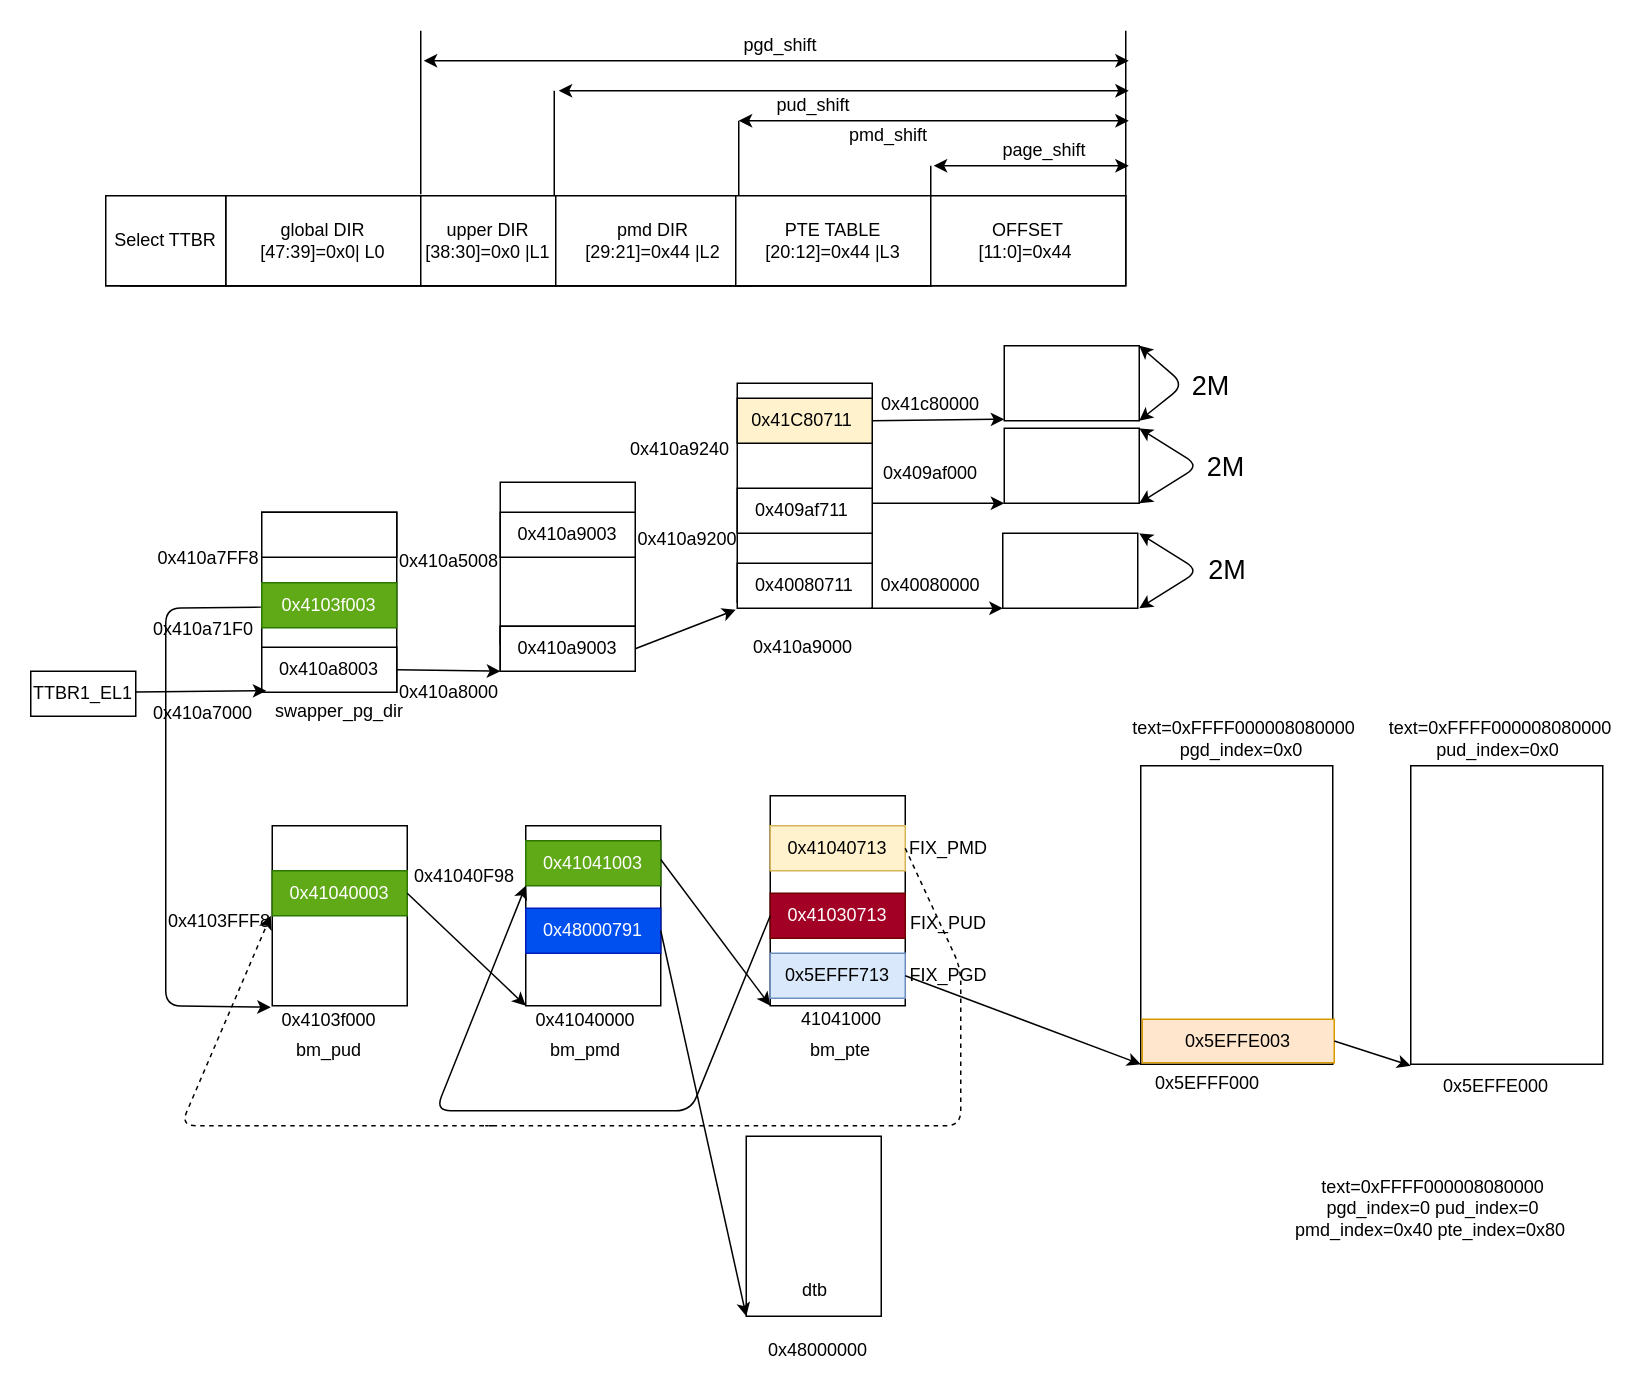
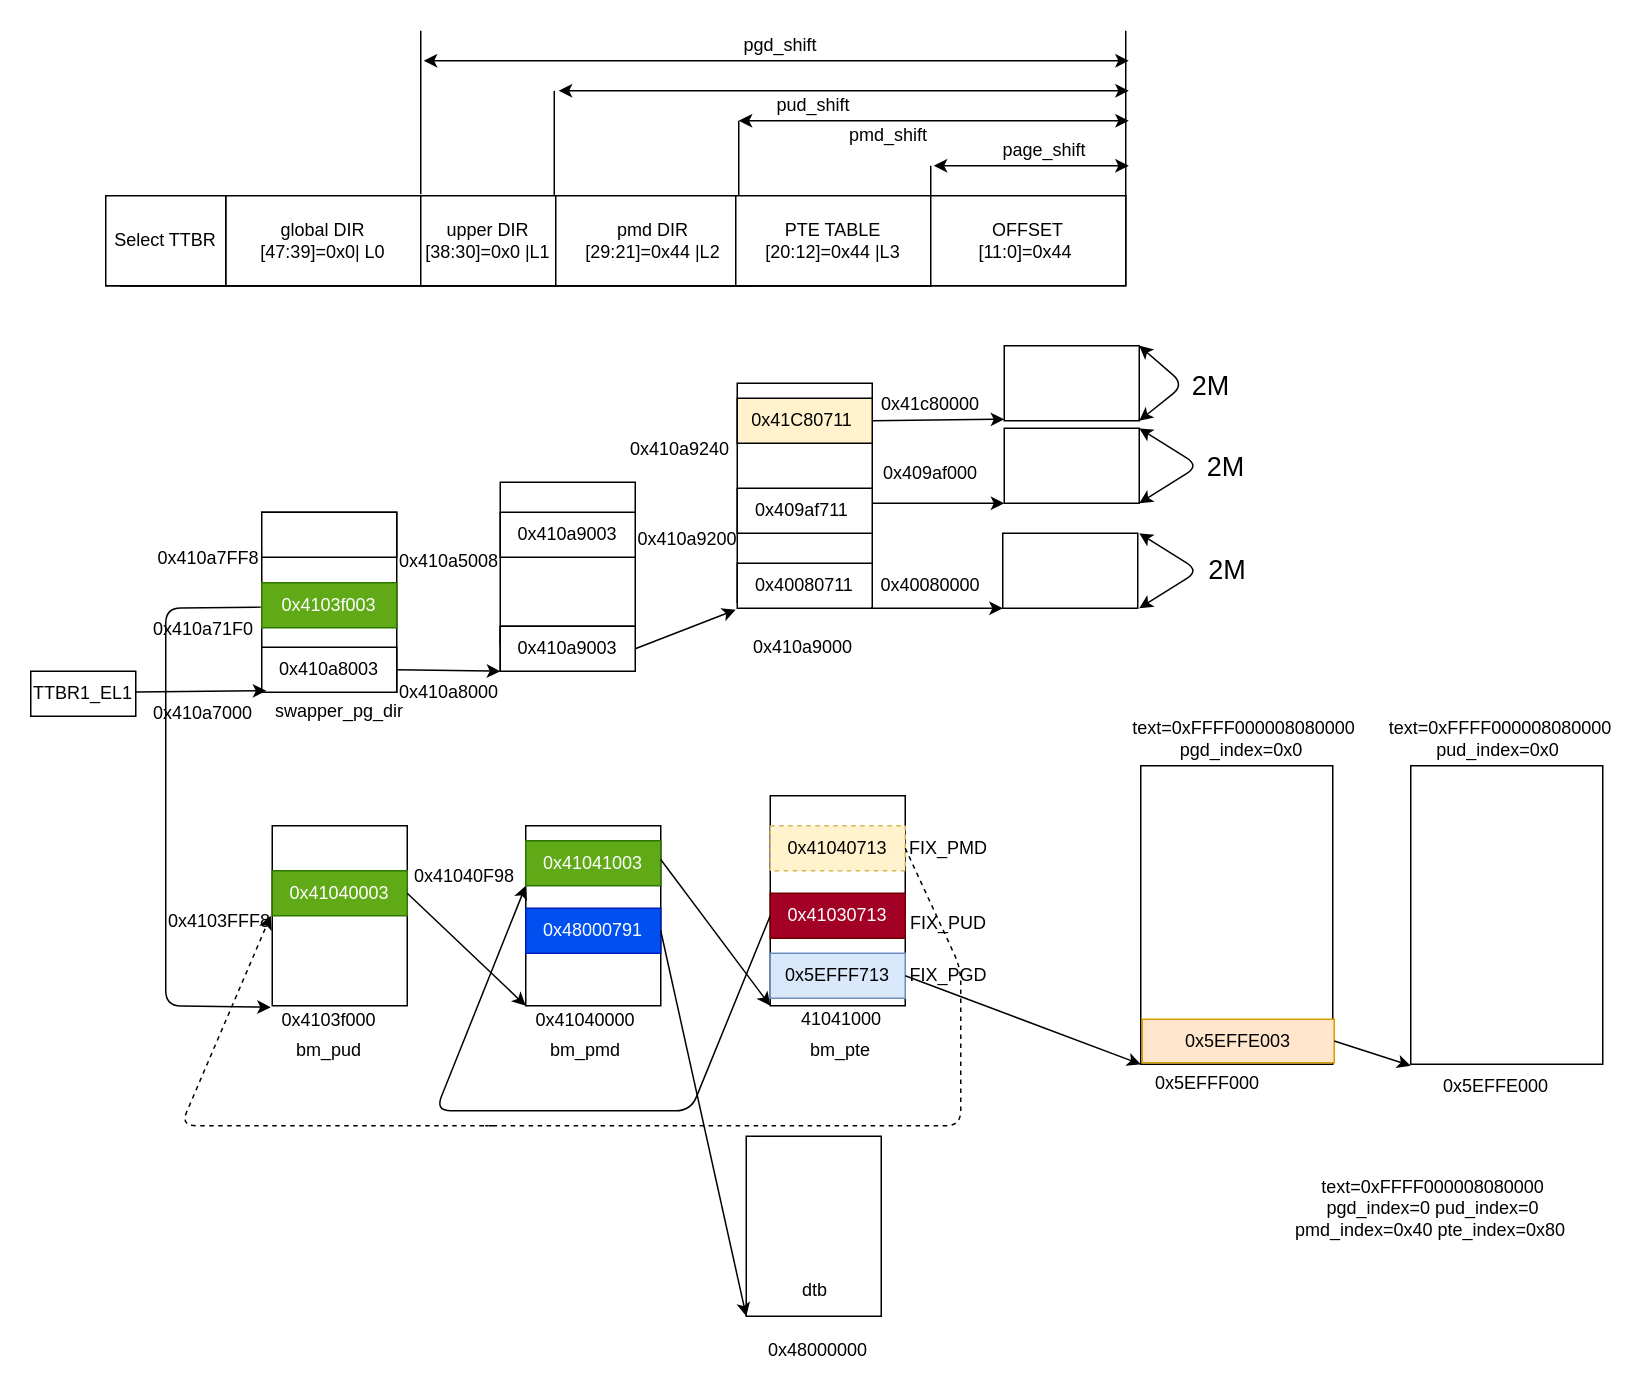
- <mxCell id="85" value="0x41040713" style="rounded=0;whiteSpace=wrap;html=1;fillColor=#fff2cc;strokeColor=#d6b656;" parent="1" vertex="1"><mxGeometry x="513" y="550" width="90" height="30" as="geometry" /></mxCell>
+ <mxCell id="85" value="0x41040713" style="rounded=0;whiteSpace=wrap;html=1;fillColor=#fff2cc;strokeColor=#d6b656;dashed=1;" parent="1" vertex="1"><mxGeometry x="513" y="550" width="90" height="30" as="geometry" /></mxCell>
